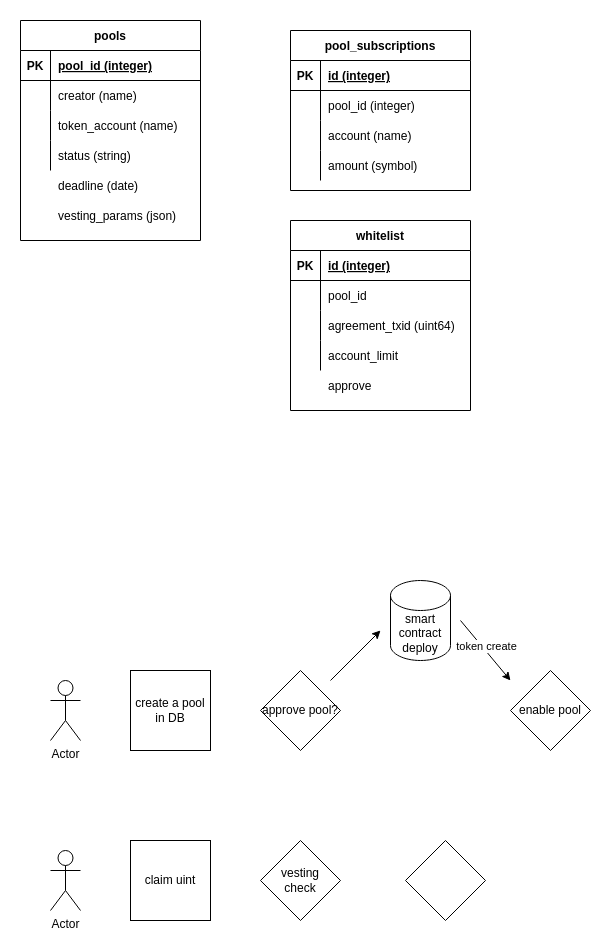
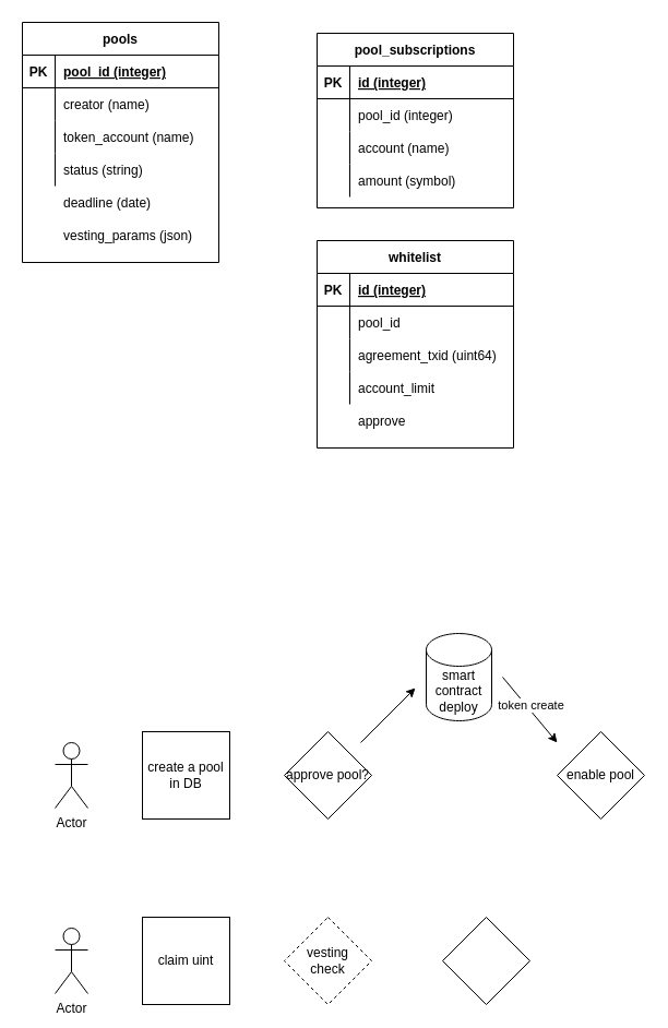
- <mxCell id="55" value="vesting&lt;br&gt;check" style="rhombus;whiteSpace=wrap;html=1;" vertex="1" parent="1"><mxGeometry x="260" y="840" width="80" height="80" as="geometry" /></mxCell>
+ <mxCell id="55" value="vesting&lt;br&gt;check" style="rhombus;whiteSpace=wrap;html=1;dashed=1;" vertex="1" parent="1"><mxGeometry x="260" y="840" width="80" height="80" as="geometry" /></mxCell>
